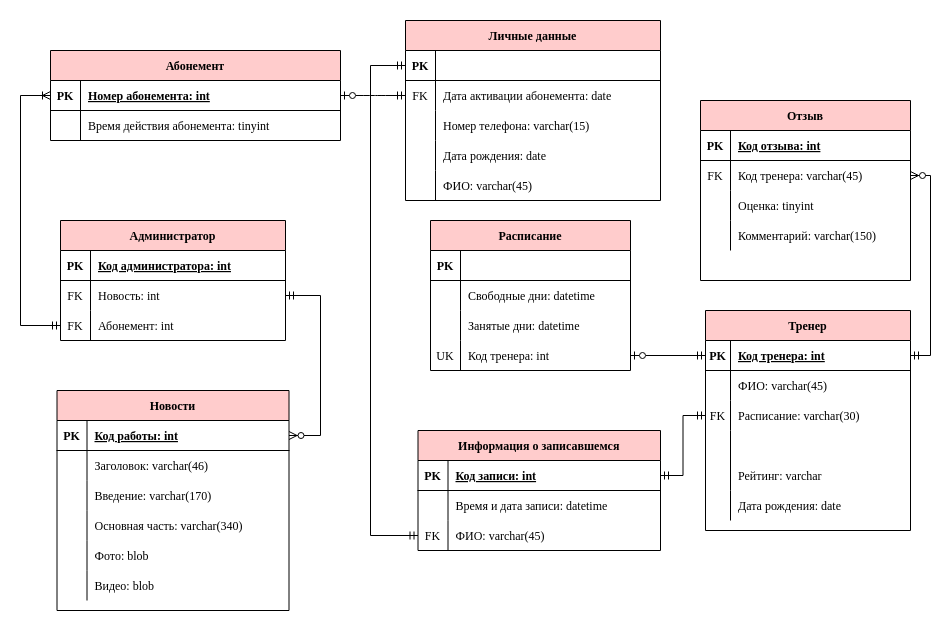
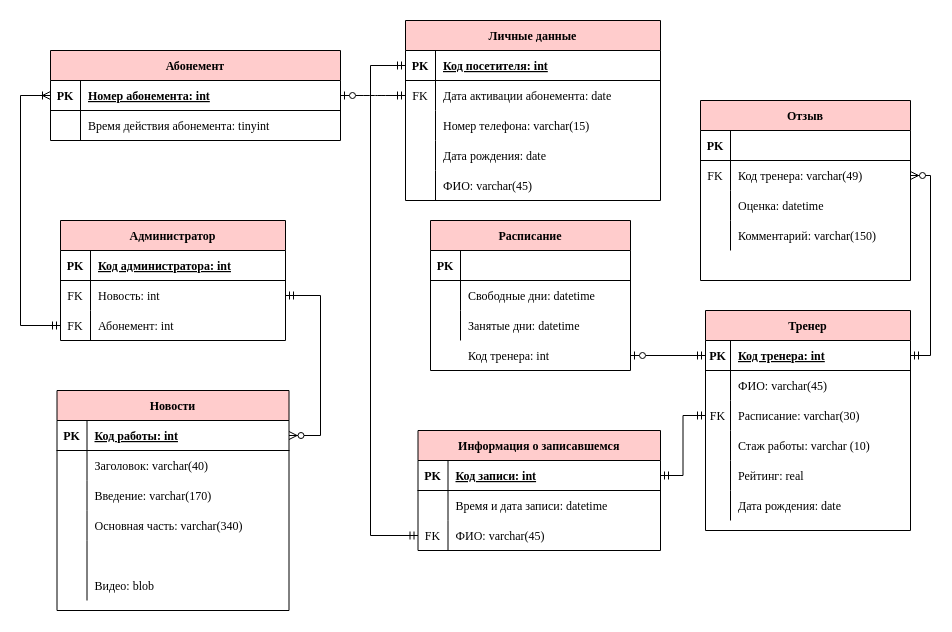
+ <mxCell id="5" value="Код посетителя: int" style="shape=partialRectangle;overflow=hidden;connectable=0;fillColor=none;top=0;left=0;bottom=0;right=0;align=left;spacingLeft=6;fontStyle=5;strokeColor=#000000;fontColor=#000000;fontSize=12;fontFamily=Verdana;" parent="3" vertex="1"><mxGeometry x="30" width="225" height="30" as="geometry"><mxRectangle width="225" height="30" as="alternateBounds" /></mxGeometry></mxCell>
- <mxCell id="61" value="Код отзыва: int" style="shape=partialRectangle;connectable=0;fillColor=none;top=0;left=0;bottom=0;right=0;align=left;spacingLeft=6;fontStyle=5;overflow=hidden;strokeColor=#000000;fontColor=#000000;fontSize=12;fontFamily=Verdana;" parent="59" vertex="1"><mxGeometry x="30" width="180" height="30" as="geometry"><mxRectangle width="180" height="30" as="alternateBounds" /></mxGeometry></mxCell>
- <mxCell id="64" value="Код тренера: varchar(45)" style="shape=partialRectangle;connectable=0;fillColor=none;top=0;left=0;bottom=0;right=0;align=left;spacingLeft=6;overflow=hidden;strokeColor=#000000;fontColor=#000000;fontSize=12;fontFamily=Verdana;" parent="62" vertex="1"><mxGeometry x="30" width="180" height="30" as="geometry"><mxRectangle width="180" height="30" as="alternateBounds" /></mxGeometry></mxCell>
+ <mxCell id="64" value="Код тренера: varchar(49)" style="shape=partialRectangle;connectable=0;fillColor=none;top=0;left=0;bottom=0;right=0;align=left;spacingLeft=6;overflow=hidden;strokeColor=#000000;fontColor=#000000;fontSize=12;fontFamily=Verdana;" parent="62" vertex="1"><mxGeometry x="30" width="180" height="30" as="geometry"><mxRectangle width="180" height="30" as="alternateBounds" /></mxGeometry></mxCell>
- <mxCell id="67" value="Оценка: tinyint" style="shape=partialRectangle;connectable=0;fillColor=none;top=0;left=0;bottom=0;right=0;align=left;spacingLeft=6;overflow=hidden;strokeColor=#000000;fontColor=#000000;fontSize=12;fontFamily=Verdana;" parent="65" vertex="1"><mxGeometry x="30" width="180" height="30" as="geometry"><mxRectangle width="180" height="30" as="alternateBounds" /></mxGeometry></mxCell>
+ <mxCell id="67" value="Оценка: datetime" style="shape=partialRectangle;connectable=0;fillColor=none;top=0;left=0;bottom=0;right=0;align=left;spacingLeft=6;overflow=hidden;strokeColor=#000000;fontColor=#000000;fontSize=12;fontFamily=Verdana;" parent="65" vertex="1"><mxGeometry x="30" width="180" height="30" as="geometry"><mxRectangle width="180" height="30" as="alternateBounds" /></mxGeometry></mxCell>
- <mxCell id="28" value="UK" style="shape=partialRectangle;connectable=0;fillColor=none;top=0;left=0;bottom=0;right=0;editable=1;overflow=hidden;strokeColor=#000000;fontColor=#000000;fontSize=12;fontFamily=Verdana;" parent="27" vertex="1"><mxGeometry width="30" height="30" as="geometry"><mxRectangle width="30" height="30" as="alternateBounds" /></mxGeometry></mxCell>
+ <mxCell id="50" value="Стаж работы: varchar (10)" style="shape=partialRectangle;connectable=0;fillColor=none;top=0;left=0;bottom=0;right=0;align=left;spacingLeft=6;overflow=hidden;strokeColor=#000000;fontColor=#000000;fontSize=12;fontFamily=Verdana;" parent="48" vertex="1"><mxGeometry x="25" width="180" height="30" as="geometry"><mxRectangle width="180" height="30" as="alternateBounds" /></mxGeometry></mxCell>
- <mxCell id="79" value="Заголовок: varchar(46)" style="shape=partialRectangle;connectable=0;fillColor=none;top=0;left=0;bottom=0;right=0;align=left;spacingLeft=6;overflow=hidden;strokeColor=#000000;fontColor=#000000;fontSize=12;fontFamily=Verdana;" parent="77" vertex="1"><mxGeometry x="30" width="202" height="30" as="geometry"><mxRectangle width="202" height="30" as="alternateBounds" /></mxGeometry></mxCell>
+ <mxCell id="79" value="Заголовок: varchar(40)" style="shape=partialRectangle;connectable=0;fillColor=none;top=0;left=0;bottom=0;right=0;align=left;spacingLeft=6;overflow=hidden;strokeColor=#000000;fontColor=#000000;fontSize=12;fontFamily=Verdana;" parent="77" vertex="1"><mxGeometry x="30" width="202" height="30" as="geometry"><mxRectangle width="202" height="30" as="alternateBounds" /></mxGeometry></mxCell>
- <mxCell id="53" value="Рейтинг: varchar" style="shape=partialRectangle;connectable=0;fillColor=none;top=0;left=0;bottom=0;right=0;align=left;spacingLeft=6;overflow=hidden;strokeColor=#000000;fontColor=#000000;fontSize=12;fontFamily=Verdana;" parent="51" vertex="1"><mxGeometry x="25" width="180" height="30" as="geometry"><mxRectangle width="180" height="30" as="alternateBounds" /></mxGeometry></mxCell>
+ <mxCell id="53" value="Рейтинг: real" style="shape=partialRectangle;connectable=0;fillColor=none;top=0;left=0;bottom=0;right=0;align=left;spacingLeft=6;overflow=hidden;strokeColor=#000000;fontColor=#000000;fontSize=12;fontFamily=Verdana;" parent="51" vertex="1"><mxGeometry x="25" width="180" height="30" as="geometry"><mxRectangle width="180" height="30" as="alternateBounds" /></mxGeometry></mxCell>
- <mxCell id="88" value="Фото: blob" style="shape=partialRectangle;connectable=0;fillColor=none;top=0;left=0;bottom=0;right=0;align=left;spacingLeft=6;overflow=hidden;strokeColor=#000000;fontColor=#000000;fontSize=12;fontFamily=Verdana;" parent="86" vertex="1"><mxGeometry x="30" width="202" height="30" as="geometry"><mxRectangle width="202" height="30" as="alternateBounds" /></mxGeometry></mxCell>
